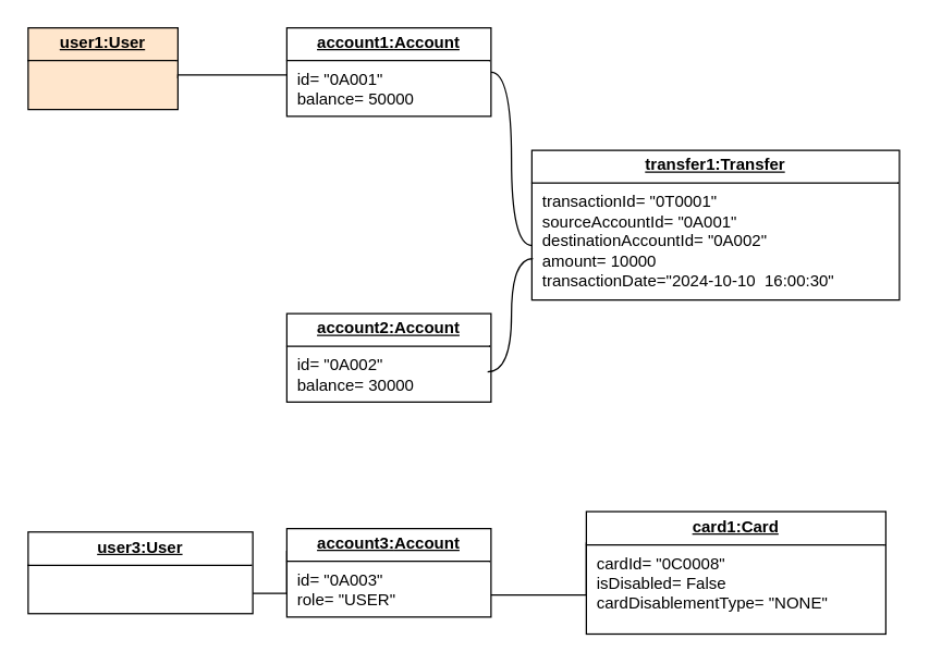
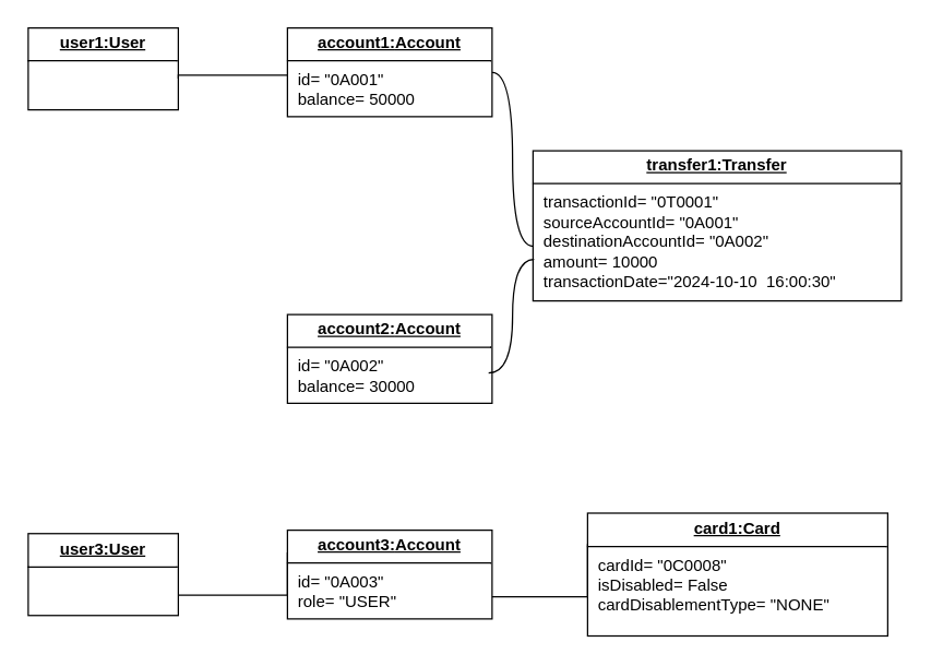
- <mxCell id="2" value="&lt;p style=&quot;margin:0px;margin-top:4px;text-align:center;text-decoration:underline;&quot;&gt;&lt;b&gt;user1:User&lt;/b&gt;&lt;/p&gt;&lt;hr size=&quot;1&quot; style=&quot;border-style:solid;&quot;&gt;&lt;p style=&quot;margin:0px;margin-left:8px;&quot;&gt;&lt;br&gt;&lt;/p&gt;" style="verticalAlign=top;align=left;overflow=fill;html=1;whiteSpace=wrap;fillColor=#ffe6cc;" vertex="1" parent="1"><mxGeometry x="20" y="20" width="110" height="60" as="geometry" /></mxCell>
+ <mxCell id="2" value="&lt;p style=&quot;margin:0px;margin-top:4px;text-align:center;text-decoration:underline;&quot;&gt;&lt;b&gt;user1:User&lt;/b&gt;&lt;/p&gt;&lt;hr size=&quot;1&quot; style=&quot;border-style:solid;&quot;&gt;&lt;p style=&quot;margin:0px;margin-left:8px;&quot;&gt;&lt;br&gt;&lt;/p&gt;" style="verticalAlign=top;align=left;overflow=fill;html=1;whiteSpace=wrap;" vertex="1" parent="1"><mxGeometry x="20" y="20" width="110" height="60" as="geometry" /></mxCell>
- <mxCell id="12" value="&lt;p style=&quot;margin:0px;margin-top:4px;text-align:center;text-decoration:underline;&quot;&gt;&lt;b&gt;user3:User&lt;/b&gt;&lt;/p&gt;&lt;hr size=&quot;1&quot; style=&quot;border-style:solid;&quot;&gt;&lt;p style=&quot;margin:0px;margin-left:8px;&quot;&gt;&lt;br&gt;&lt;/p&gt;" style="verticalAlign=top;align=left;overflow=fill;html=1;whiteSpace=wrap;" vertex="1" parent="1"><mxGeometry x="20" y="390.5" width="165" height="60" as="geometry" /></mxCell>
+ <mxCell id="12" value="&lt;p style=&quot;margin:0px;margin-top:4px;text-align:center;text-decoration:underline;&quot;&gt;&lt;b&gt;user3:User&lt;/b&gt;&lt;/p&gt;&lt;hr size=&quot;1&quot; style=&quot;border-style:solid;&quot;&gt;&lt;p style=&quot;margin:0px;margin-left:8px;&quot;&gt;&lt;br&gt;&lt;/p&gt;" style="verticalAlign=top;align=left;overflow=fill;html=1;whiteSpace=wrap;" vertex="1" parent="1"><mxGeometry x="20" y="390.5" width="110" height="60" as="geometry" /></mxCell>
